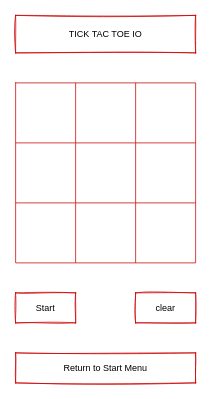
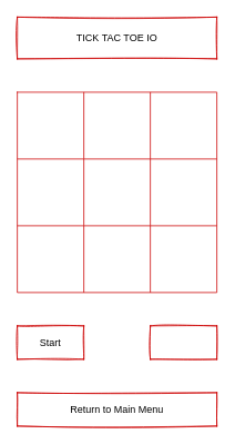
- <mxCell id="20" value="clear" style="shape=partialRectangle;html=1;whiteSpace=wrap;connectable=0;overflow=hidden;fillColor=none;top=0;left=0;bottom=0;right=0;pointerEvents=1;sketch=1;strokeColor=#CC0000;" vertex="1" parent="19"><mxGeometry width="80" height="40" as="geometry"><mxRectangle width="80" height="40" as="alternateBounds" /></mxGeometry></mxCell>
- <mxCell id="23" value="Return to Start Menu" style="shape=partialRectangle;html=1;whiteSpace=wrap;connectable=0;overflow=hidden;fillColor=none;top=0;left=0;bottom=0;right=0;pointerEvents=1;sketch=1;strokeColor=#CC0000;" vertex="1" parent="22"><mxGeometry width="240" height="40" as="geometry"><mxRectangle width="240" height="40" as="alternateBounds" /></mxGeometry></mxCell>
+ <mxCell id="23" value="Return to Main Menu" style="shape=partialRectangle;html=1;whiteSpace=wrap;connectable=0;overflow=hidden;fillColor=none;top=0;left=0;bottom=0;right=0;pointerEvents=1;sketch=1;strokeColor=#CC0000;" vertex="1" parent="22"><mxGeometry width="240" height="40" as="geometry"><mxRectangle width="240" height="40" as="alternateBounds" /></mxGeometry></mxCell>
